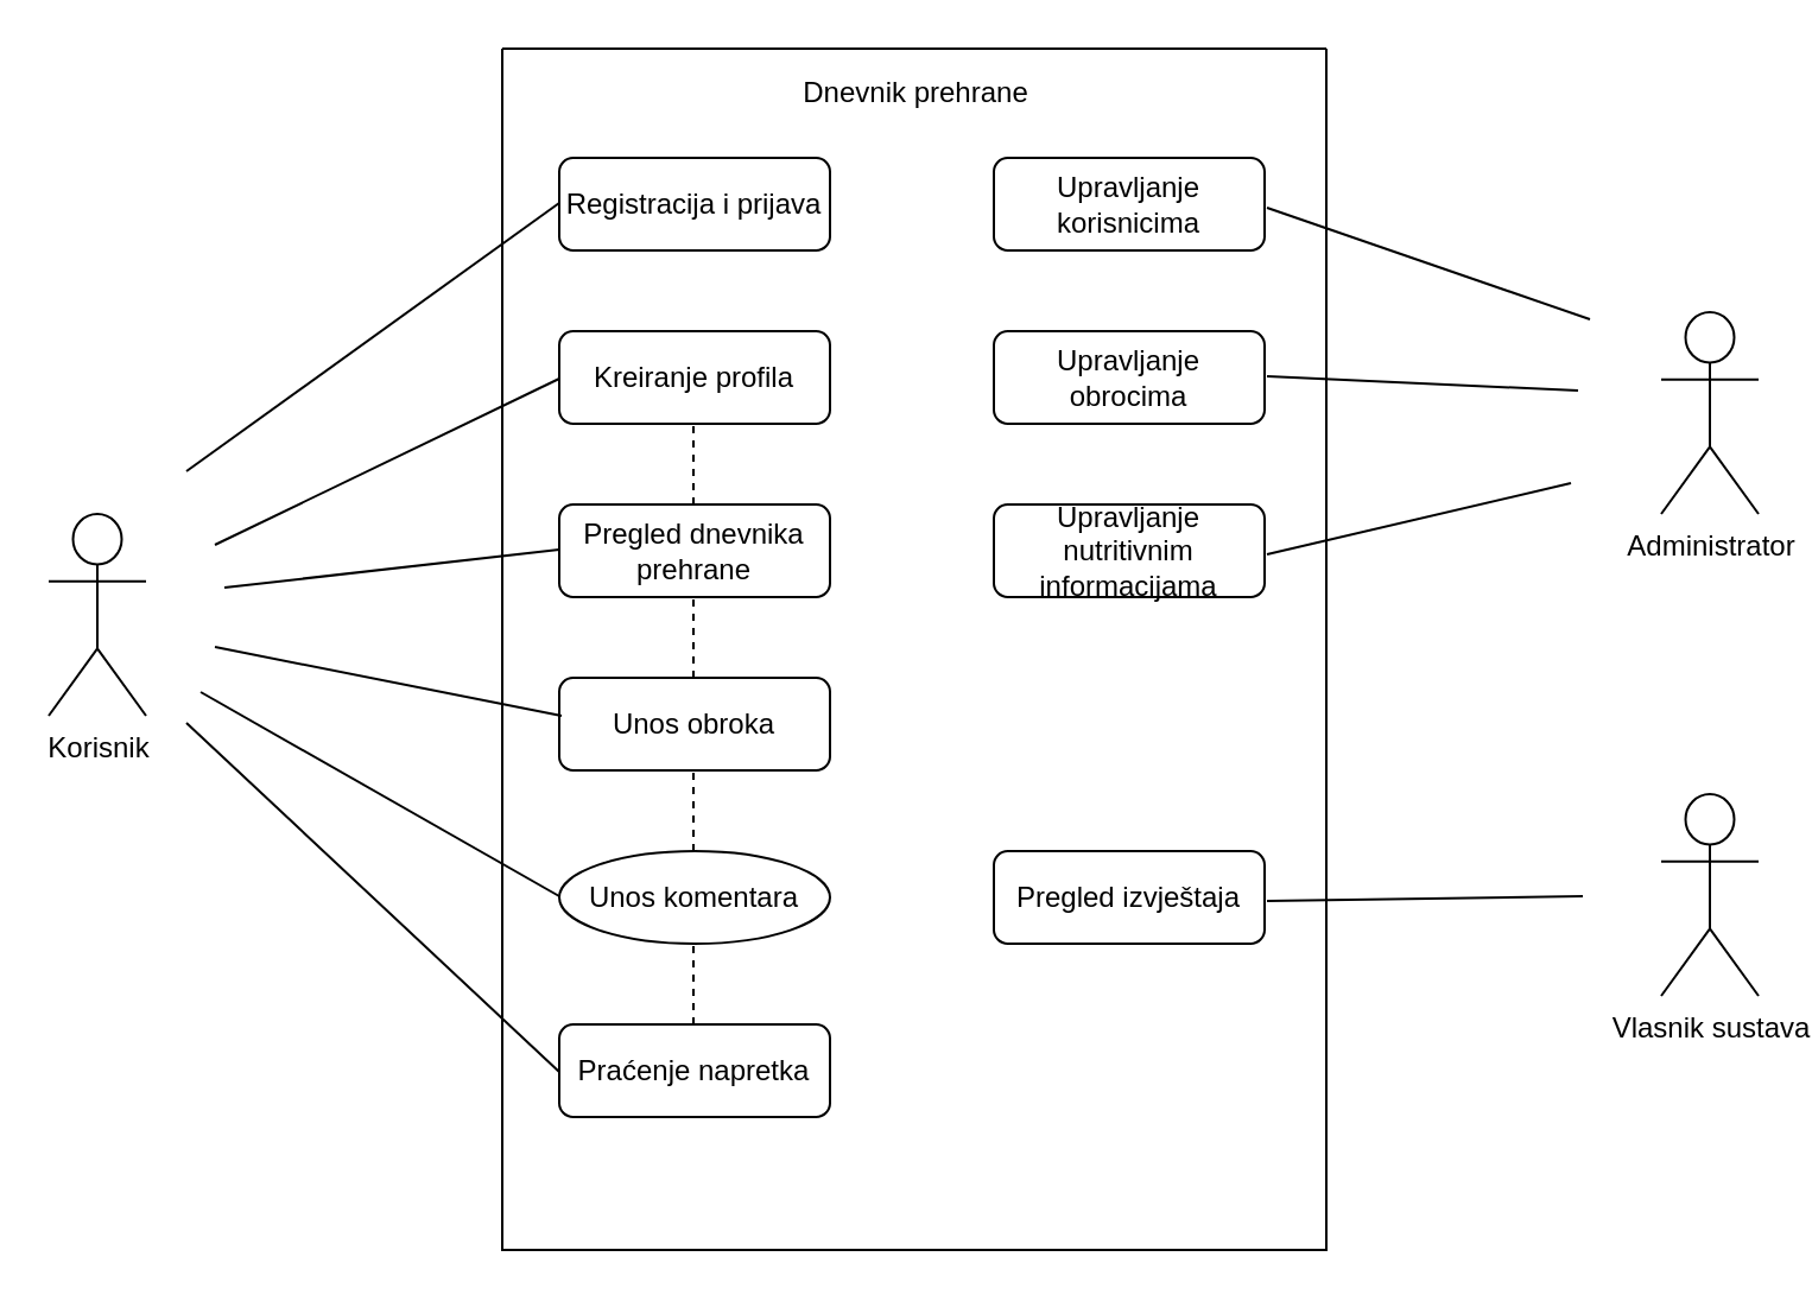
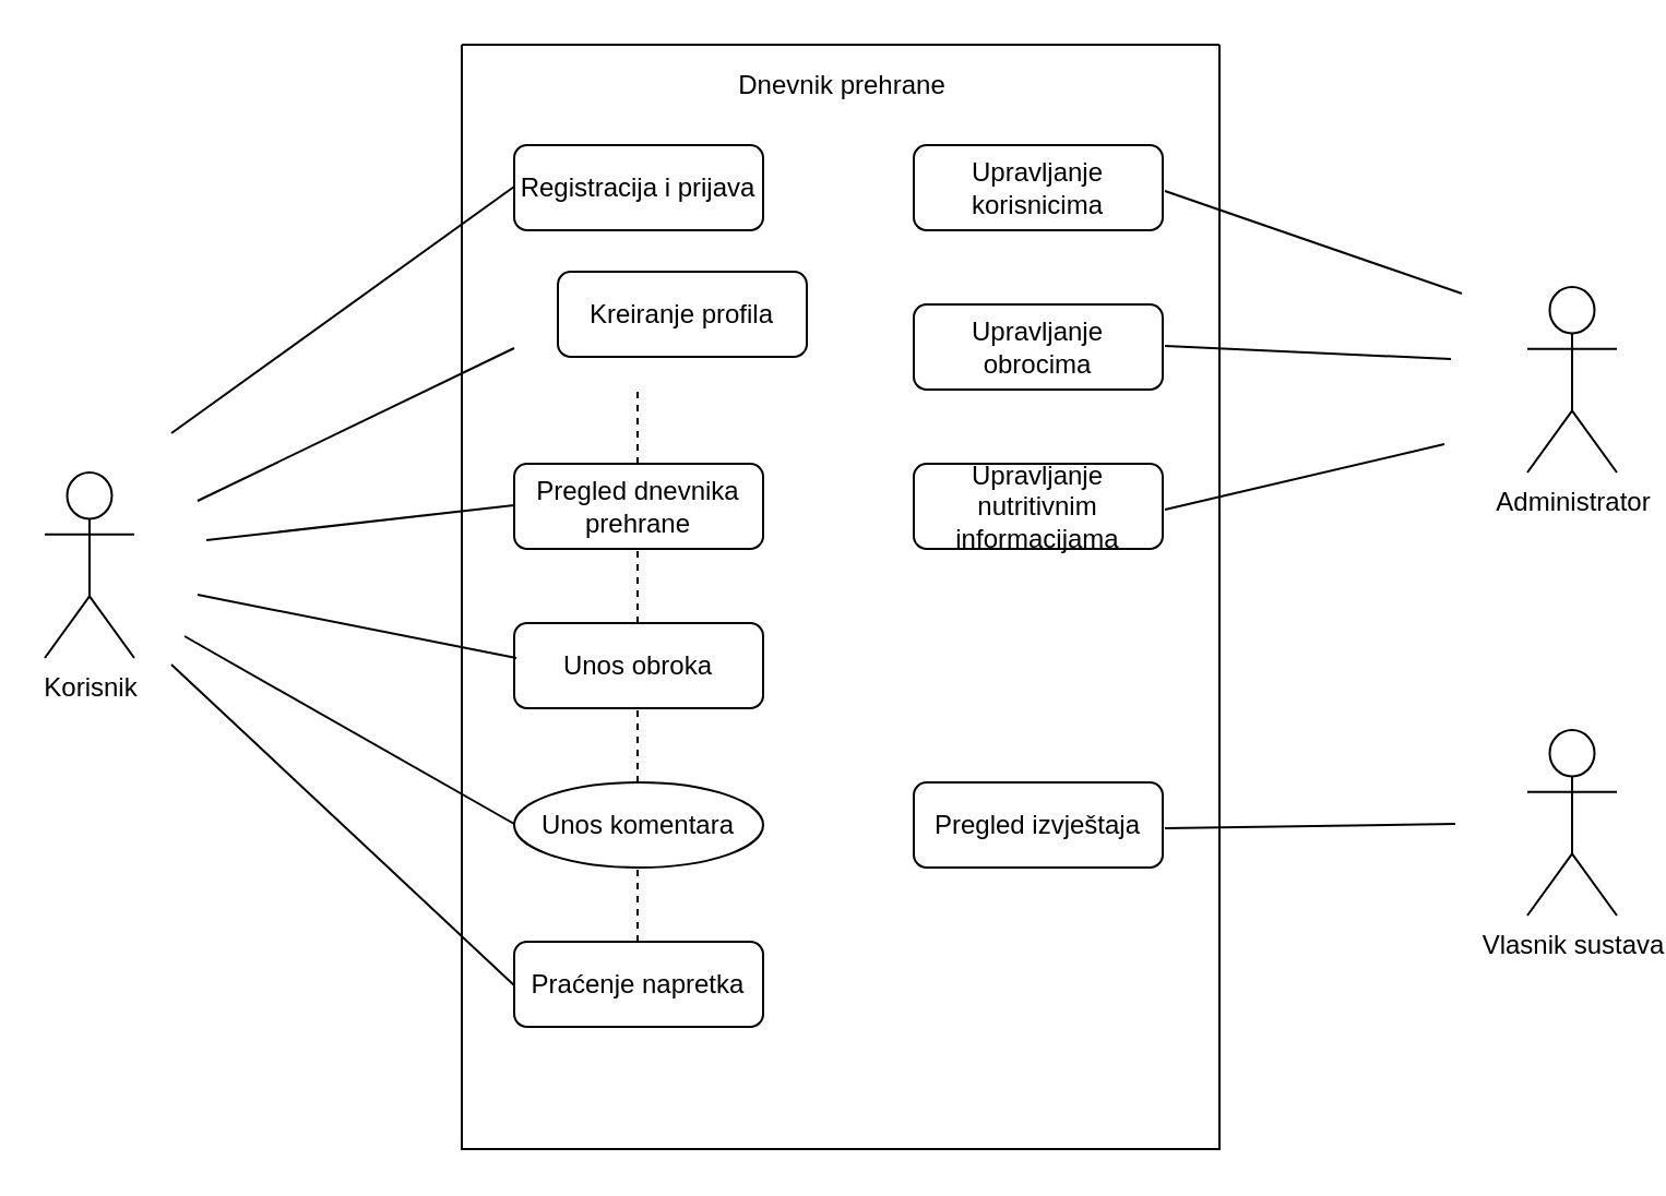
- <mxCell id="4" value="Kreiranje profila" style="rounded=1;whiteSpace=wrap;html=1;" parent="2" vertex="1"><mxGeometry x="24" y="119" width="114" height="39" as="geometry" /></mxCell>
+ <mxCell id="4" value="Kreiranje profila" style="rounded=1;whiteSpace=wrap;html=1;" parent="2" vertex="1"><mxGeometry x="44" y="104" width="114" height="39" as="geometry" /></mxCell>
